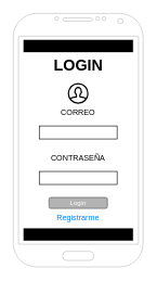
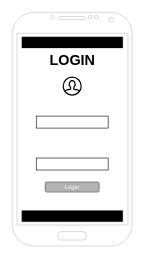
- <mxCell id="6" value="CORREO" style="text;html=1;strokeColor=none;fillColor=none;align=center;verticalAlign=middle;whiteSpace=wrap;rounded=0;" parent="1" vertex="1"><mxGeometry x="90" y="158.12" width="60" height="30" as="geometry" /></mxCell>
- <mxCell id="7" value="CONTRASEÑA" style="text;html=1;strokeColor=none;fillColor=none;align=center;verticalAlign=middle;whiteSpace=wrap;rounded=0;" parent="1" vertex="1"><mxGeometry x="90" y="228.12" width="60" height="30" as="geometry" /></mxCell>
- <mxCell id="9" value="Registrarme" style="text;html=1;strokeColor=none;fillColor=none;align=center;verticalAlign=middle;whiteSpace=wrap;rounded=0;fontColor=#007FFF;" parent="1" vertex="1"><mxGeometry x="90" y="320" width="60" height="30" as="geometry" /></mxCell>
